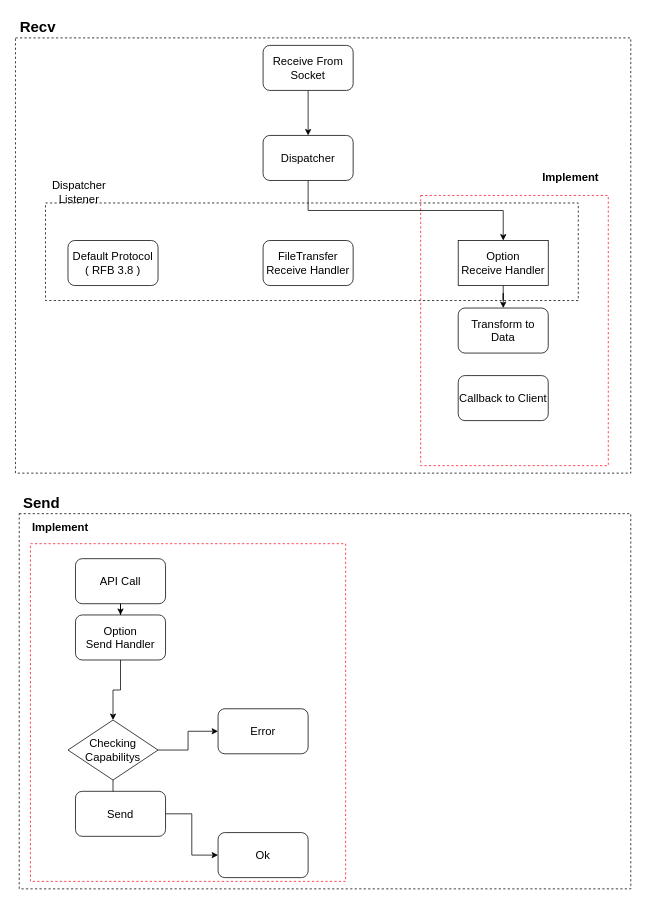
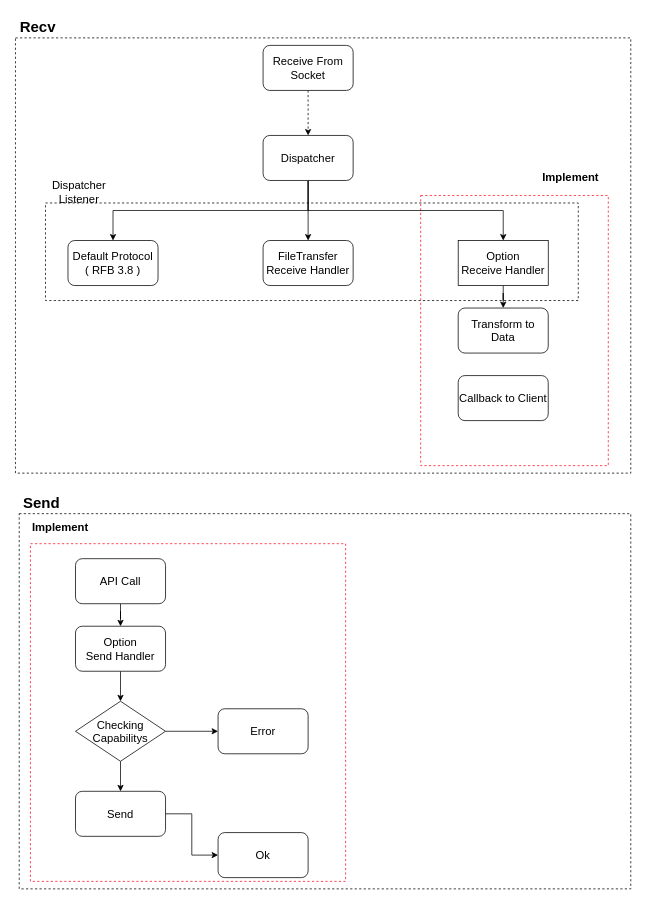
- <mxCell id="7" style="edgeStyle=orthogonalEdgeStyle;rounded=0;orthogonalLoop=1;jettySize=auto;html=1;fontSize=15;" parent="1" source="8" target="12" edge="1"><mxGeometry relative="1" as="geometry" /></mxCell>
+ <mxCell id="7" style="edgeStyle=orthogonalEdgeStyle;rounded=0;orthogonalLoop=1;jettySize=auto;html=1;fontSize=15;dashed=1;" parent="1" source="8" target="12" edge="1"><mxGeometry relative="1" as="geometry" /></mxCell>
+ <mxCell id="10" style="edgeStyle=orthogonalEdgeStyle;rounded=0;orthogonalLoop=1;jettySize=auto;html=1;fontSize=15;" parent="1" source="12" target="16" edge="1"><mxGeometry relative="1" as="geometry"><Array as="points"><mxPoint x="410" y="280" /><mxPoint x="150" y="280" /></Array></mxGeometry></mxCell>
+ <mxCell id="9" style="edgeStyle=orthogonalEdgeStyle;rounded=0;orthogonalLoop=1;jettySize=auto;html=1;fontSize=15;" parent="1" source="12" target="13" edge="1"><mxGeometry relative="1" as="geometry" /></mxCell>
- <mxCell id="24" value="Option&lt;br style=&quot;font-size: 15px;&quot;&gt;&lt;span style=&quot;background-color: initial; font-size: 15px;&quot;&gt;Send Handler&lt;/span&gt;" style="rounded=1;whiteSpace=wrap;html=1;fontSize=15;" parent="1" vertex="1"><mxGeometry x="100" y="819" width="120" height="60" as="geometry" /></mxCell>
+ <mxCell id="24" value="Option&lt;br style=&quot;font-size: 15px;&quot;&gt;&lt;span style=&quot;background-color: initial; font-size: 15px;&quot;&gt;Send Handler&lt;/span&gt;" style="rounded=1;whiteSpace=wrap;html=1;fontSize=15;" parent="1" vertex="1"><mxGeometry x="100" y="834" width="120" height="60" as="geometry" /></mxCell>
- <mxCell id="27" value="Checking&lt;br style=&quot;font-size: 15px;&quot;&gt;Capabilitys" style="rhombus;whiteSpace=wrap;html=1;fontSize=15;" parent="1" vertex="1"><mxGeometry x="90" y="959" width="120" height="80" as="geometry" /></mxCell>
+ <mxCell id="27" value="Checking&lt;br style=&quot;font-size: 15px;&quot;&gt;Capabilitys" style="rhombus;whiteSpace=wrap;html=1;fontSize=15;" parent="1" vertex="1"><mxGeometry x="100" y="934" width="120" height="80" as="geometry" /></mxCell>
